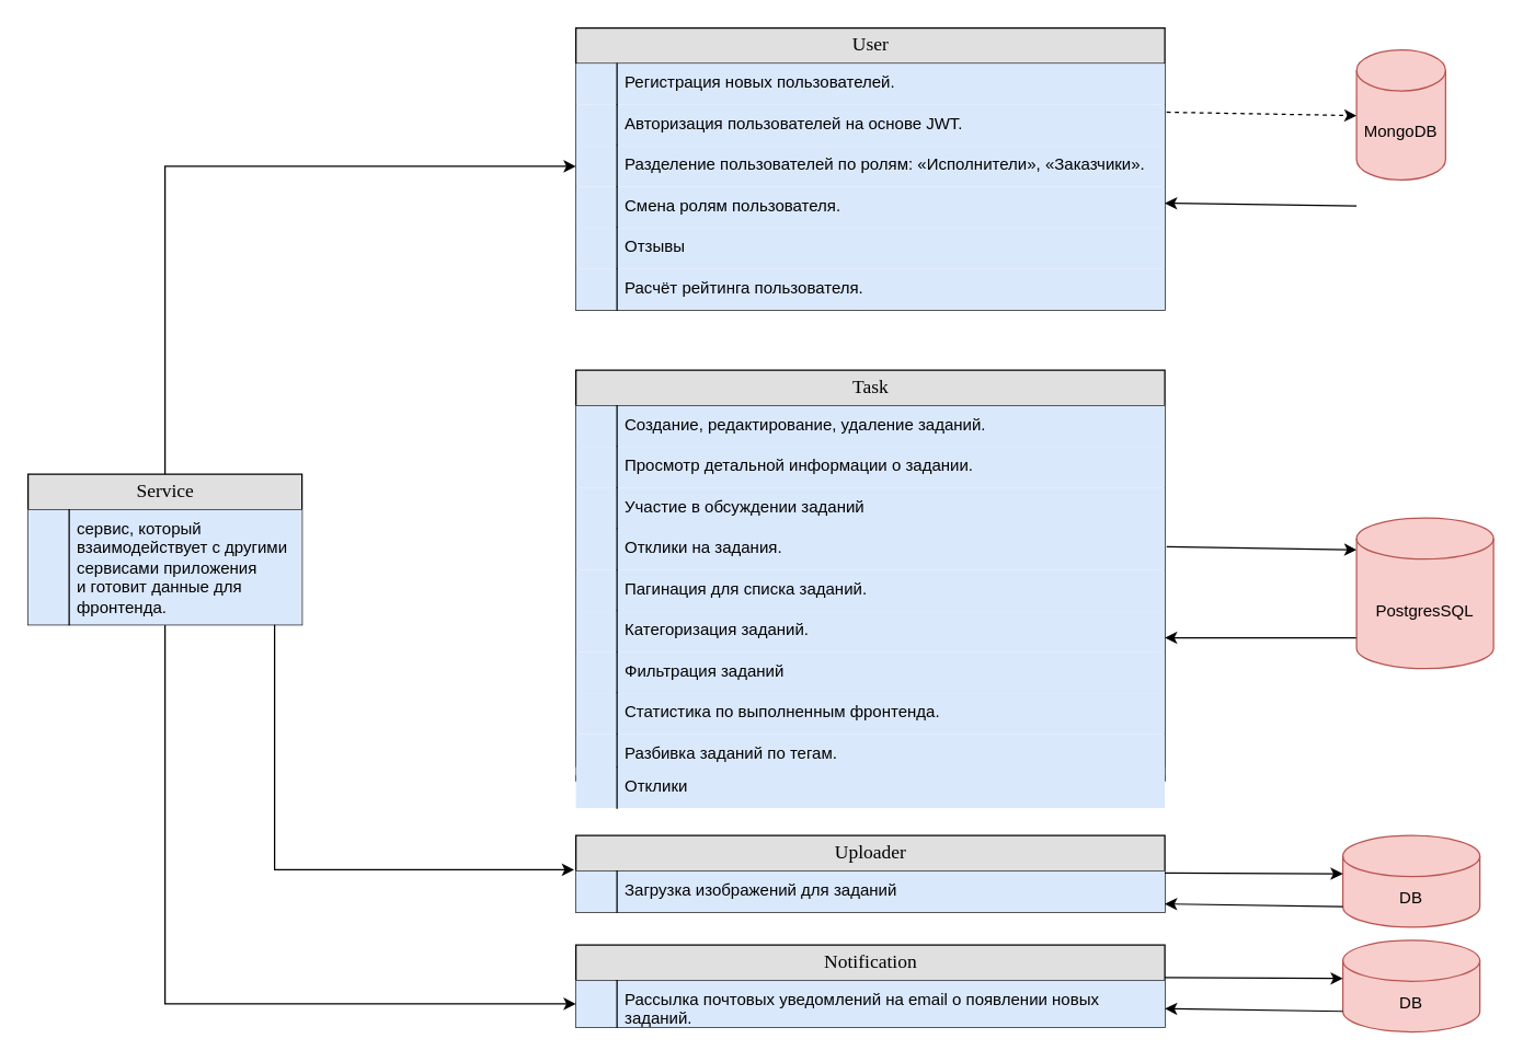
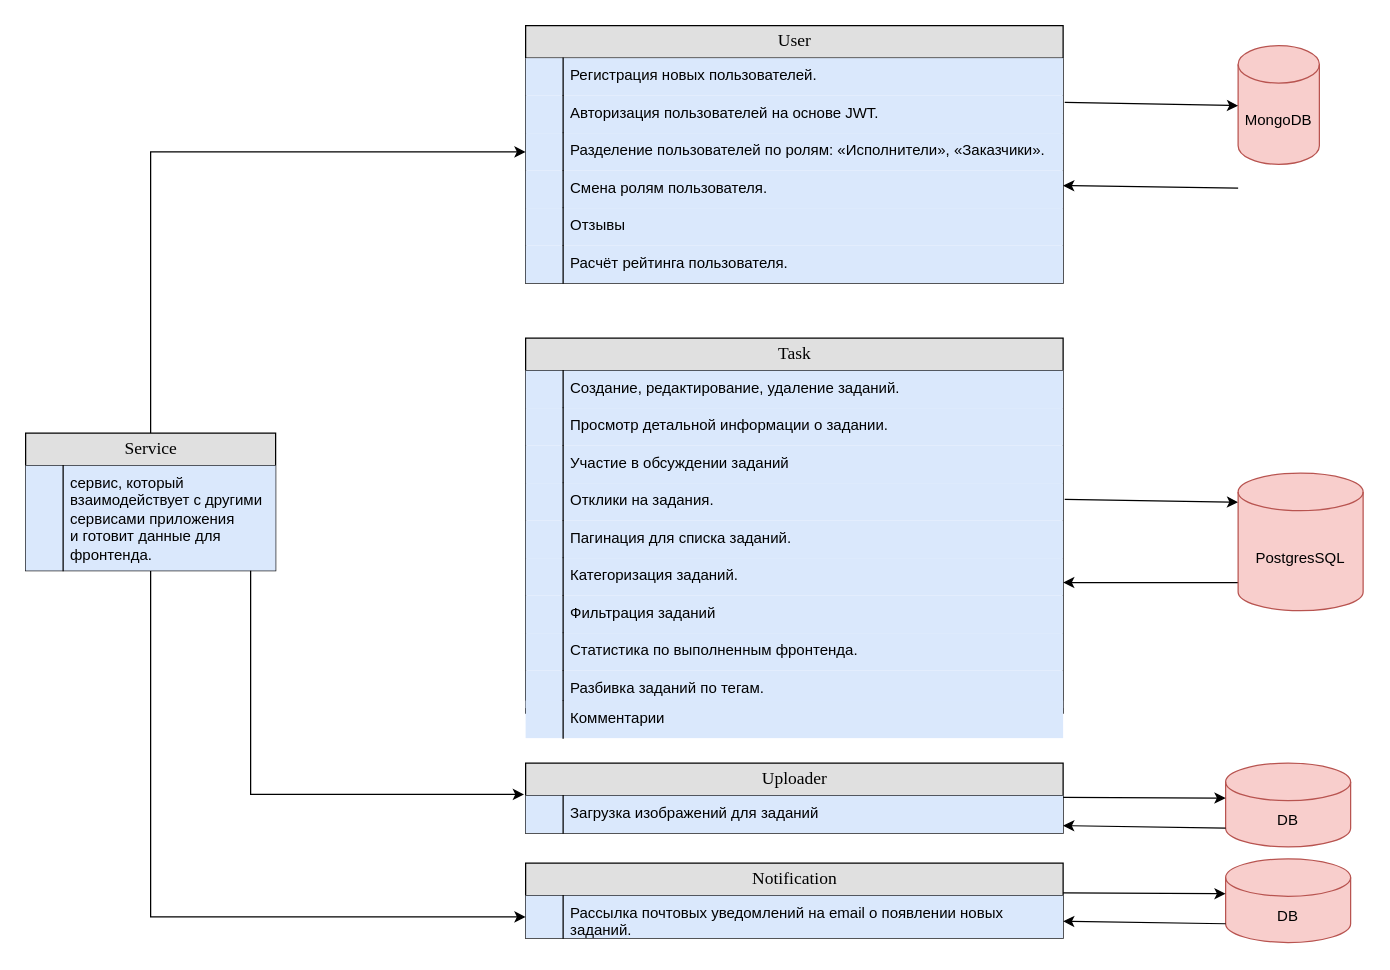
- <mxCell id="43" value="" style="endArrow=classic;html=1;rounded=0;entryX=0;entryY=0;entryDx=0;entryDy=48.0;entryPerimeter=0;exitX=1.003;exitY=0.183;exitDx=0;exitDy=0;exitPerimeter=0;dashed=1;" parent="1" source="5" target="37" edge="1"><mxGeometry width="50" height="50" relative="1" as="geometry"><mxPoint x="960" y="120" as="sourcePoint" /><mxPoint x="1010" y="70" as="targetPoint" /></mxGeometry></mxCell>
+ <mxCell id="43" value="" style="endArrow=classic;html=1;rounded=0;entryX=0;entryY=0;entryDx=0;entryDy=48.0;entryPerimeter=0;exitX=1.003;exitY=0.183;exitDx=0;exitDy=0;exitPerimeter=0;" parent="1" source="5" target="37" edge="1"><mxGeometry width="50" height="50" relative="1" as="geometry"><mxPoint x="960" y="120" as="sourcePoint" /><mxPoint x="1010" y="70" as="targetPoint" /></mxGeometry></mxCell>
- <mxCell id="55" value="Отклики" style="shape=partialRectangle;top=0;left=0;right=0;bottom=0;html=1;align=left;verticalAlign=top;fillColor=#dae8fc;spacingLeft=34;spacingRight=4;whiteSpace=wrap;overflow=hidden;rotatable=0;points=[[0,0.5],[1,0.5]];portConstraint=eastwest;dropTarget=0;strokeColor=#6c8ebf;" vertex="1" parent="1"><mxGeometry x="420" y="560" width="430" height="30" as="geometry" /></mxCell>
+ <mxCell id="55" value="Комментарии" style="shape=partialRectangle;top=0;left=0;right=0;bottom=0;html=1;align=left;verticalAlign=top;fillColor=#dae8fc;spacingLeft=34;spacingRight=4;whiteSpace=wrap;overflow=hidden;rotatable=0;points=[[0,0.5],[1,0.5]];portConstraint=eastwest;dropTarget=0;strokeColor=#6c8ebf;" vertex="1" parent="1"><mxGeometry x="420" y="560" width="430" height="30" as="geometry" /></mxCell>
